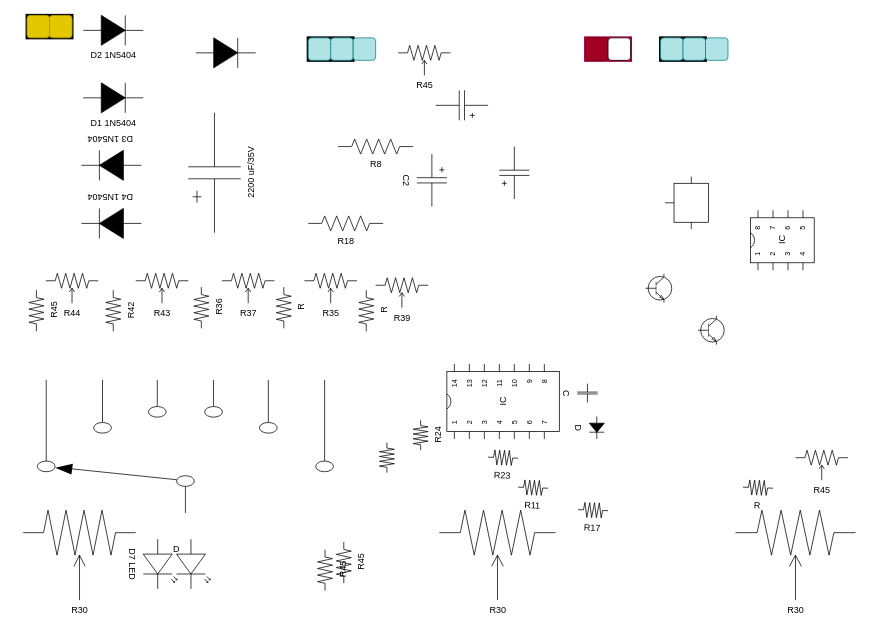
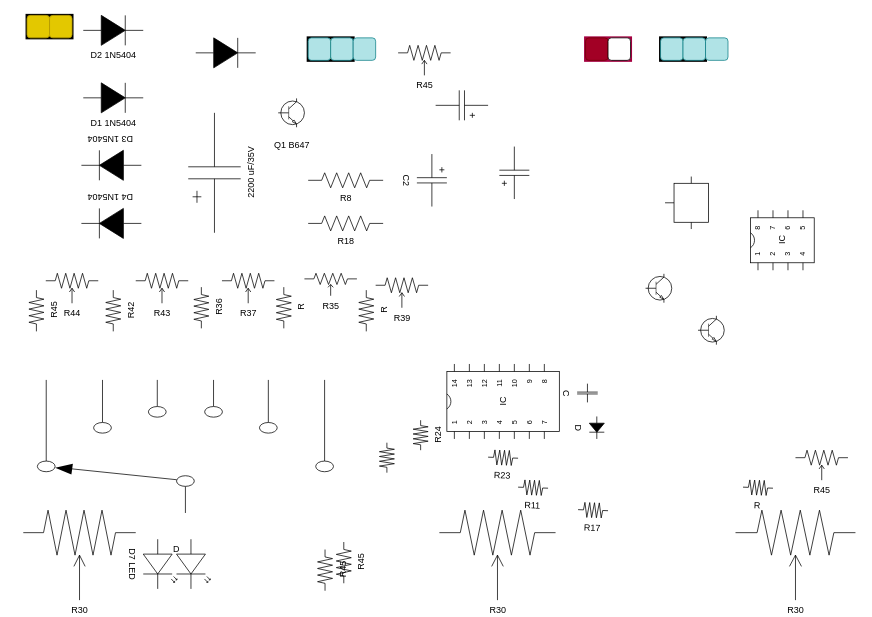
+ <mxCell id="17" value="Q1 B647" style="verticalLabelPosition=bottom;shadow=0;dashed=0;align=center;html=1;verticalAlign=top;shape=mxgraph.electrical.transistors.npn_transistor_1;" parent="1" vertex="1"><mxGeometry x="370" y="120" width="35" height="60" as="geometry" /></mxCell>
- <mxCell id="16" value="R8" style="pointerEvents=1;verticalLabelPosition=bottom;shadow=0;dashed=0;align=center;html=1;verticalAlign=top;shape=mxgraph.electrical.resistors.resistor_2;" parent="1" vertex="1"><mxGeometry x="450" y="185" width="100" height="20" as="geometry" /></mxCell>
+ <mxCell id="16" value="R8" style="pointerEvents=1;verticalLabelPosition=bottom;shadow=0;dashed=0;align=center;html=1;verticalAlign=top;shape=mxgraph.electrical.resistors.resistor_2;" parent="1" vertex="1"><mxGeometry x="410" y="230" width="100" height="20" as="geometry" /></mxCell>
- <mxCell id="13" value="R35" style="pointerEvents=1;verticalLabelPosition=bottom;shadow=0;dashed=0;align=center;html=1;verticalAlign=top;shape=mxgraph.electrical.resistors.potentiometer_2;" parent="1" vertex="1"><mxGeometry x="405" y="364" width="70" height="40" as="geometry" /></mxCell>
+ <mxCell id="13" value="R35" style="pointerEvents=1;verticalLabelPosition=bottom;shadow=0;dashed=0;align=center;html=1;verticalAlign=top;shape=mxgraph.electrical.resistors.potentiometer_2;" parent="1" vertex="1"><mxGeometry x="405" y="364" width="70" height="30" as="geometry" /></mxCell>
